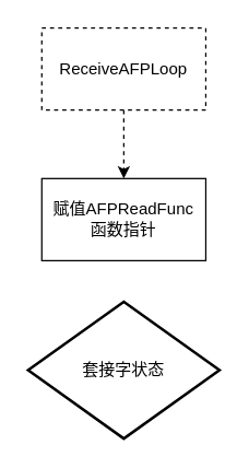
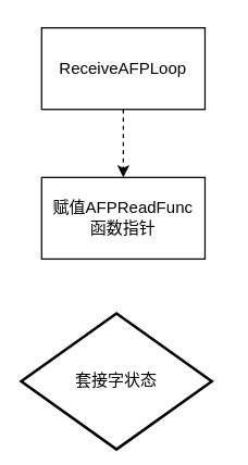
- <mxCell id="3" value="ReceiveAFPLoop" style="rounded=0;whiteSpace=wrap;html=1;fillColor=none;dashed=1;" vertex="1" parent="1"><mxGeometry x="30" y="20" width="120" height="60" as="geometry" /></mxCell>
+ <mxCell id="3" value="ReceiveAFPLoop" style="rounded=0;whiteSpace=wrap;html=1;fillColor=none;" vertex="1" parent="1"><mxGeometry x="30" y="20" width="120" height="60" as="geometry" /></mxCell>
- <mxCell id="5" value="套接字状态" style="strokeWidth=2;html=1;shape=mxgraph.flowchart.decision;whiteSpace=wrap;fillColor=none;" vertex="1" parent="1"><mxGeometry x="20" y="220" width="140" height="100" as="geometry" /></mxCell>
+ <mxCell id="5" value="套接字状态" style="strokeWidth=2;html=1;shape=mxgraph.flowchart.decision;whiteSpace=wrap;fillColor=none;" vertex="1" parent="1"><mxGeometry x="15" y="230" width="140" height="100" as="geometry" /></mxCell>
